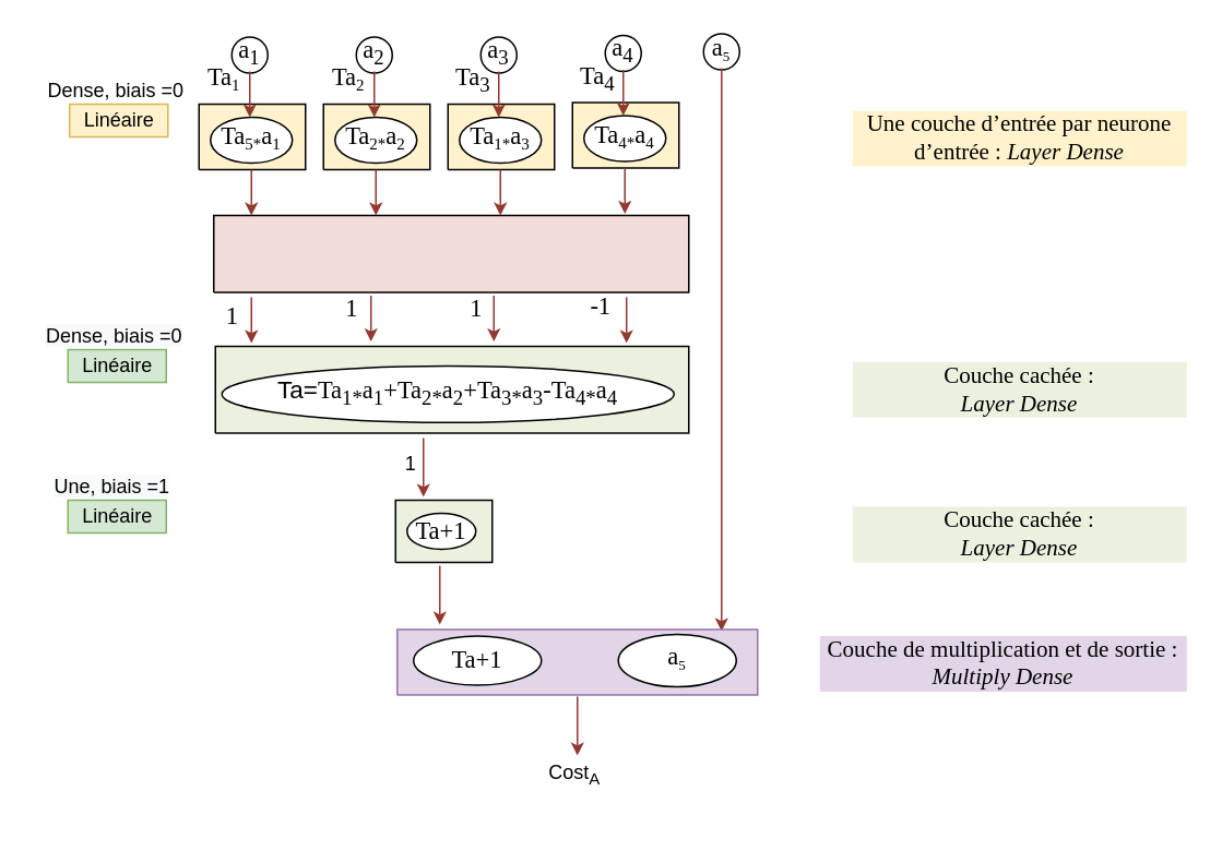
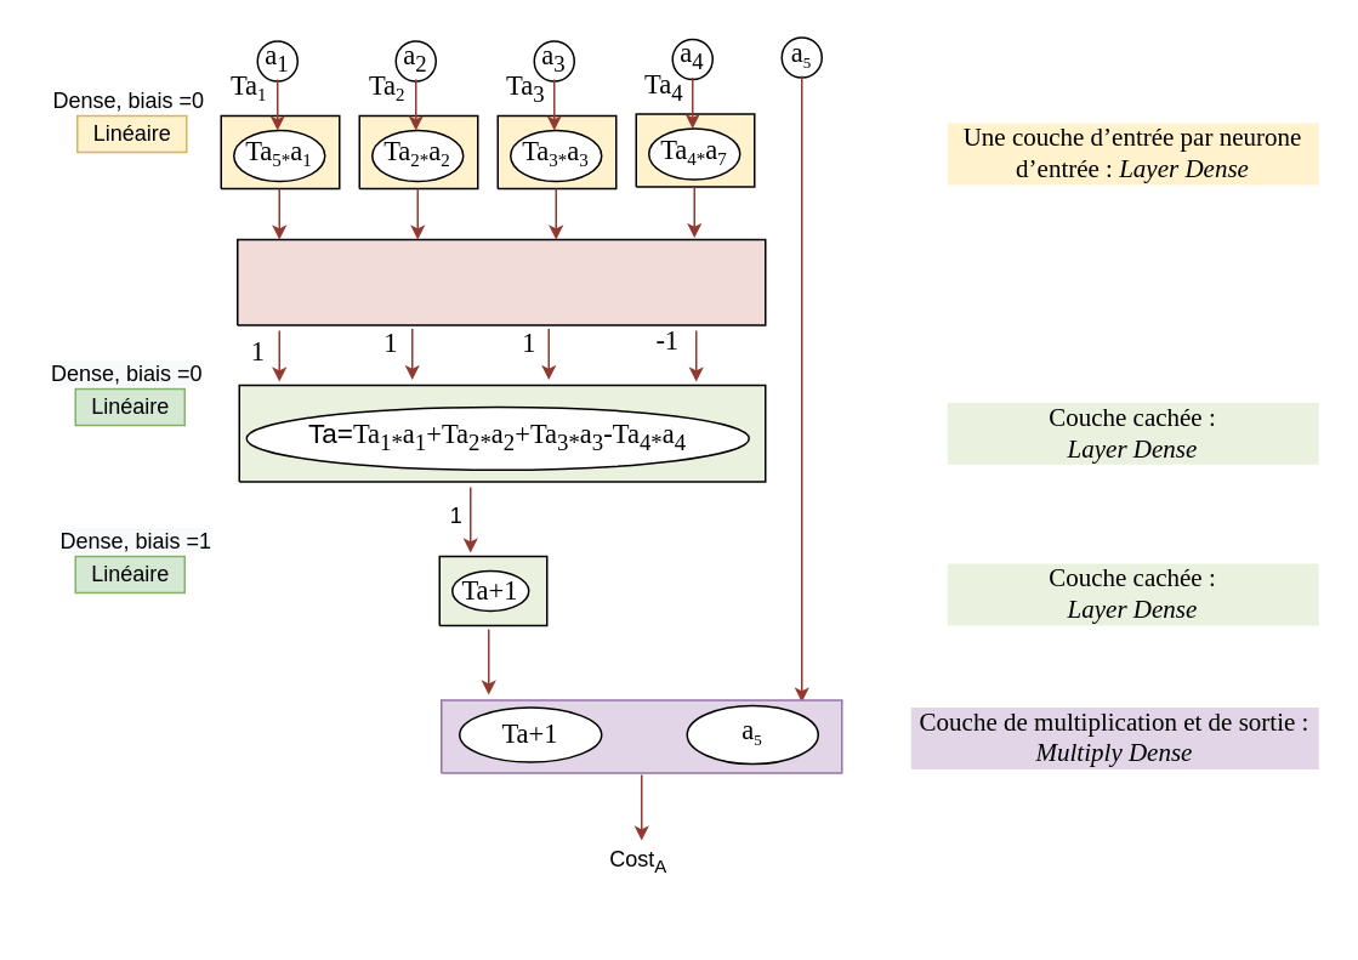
- <mxCell id="29" value="&lt;span style=&quot;font-family: &amp;#34;cambria math&amp;#34; ; font-size: 15px&quot;&gt;Ta&lt;/span&gt;&lt;sub style=&quot;font-family: &amp;#34;cambria math&amp;#34;&quot;&gt;4&lt;/sub&gt;&lt;sub style=&quot;font-family: &amp;#34;cambria math&amp;#34; ; letter-spacing: 0px&quot;&gt;*&lt;/sub&gt;&lt;span style=&quot;font-family: &amp;#34;cambria math&amp;#34; ; font-size: 15px ; letter-spacing: 0px&quot;&gt;a&lt;/span&gt;&lt;sub style=&quot;font-family: &amp;#34;cambria math&amp;#34; ; letter-spacing: 0px&quot;&gt;4&lt;/sub&gt;&lt;sub style=&quot;font-family: &amp;#34;cambria math&amp;#34;&quot;&gt;&lt;br&gt;&lt;/sub&gt;" style="verticalAlign=middle;align=center;vsdxID=66;fillColor=#FFFFFF;gradientColor=none;shape=stencil(vVHLDsIgEPwajiQI6RfU+h8bu22JCGRB2/69kG1iazx58DazM/vIjjBtmiCi0CplCjecbZ8nYc5Ca+snJJsLEqYTph0C4Ujh4XvmEaqzont41gkL96naodXKrGF6YSfQtUi0OXXDVlqPfJNP6usotUhYbJIUMmQb/GGrAxpRljVycDBuc1hKM2LclX8/7H9nFfB+82Cd45T2+mcspcSRmu4F);spacingTop=-3;spacingBottom=-1;spacingLeft=-3;spacingRight=-3;labelBackgroundColor=none;rounded=0;html=1;whiteSpace=wrap;" vertex="1" parent="1"><mxGeometry x="356" y="70" width="50" height="28" as="geometry" /></mxCell>
+ <mxCell id="29" value="&lt;span style=&quot;font-family: &amp;#34;cambria math&amp;#34; ; font-size: 15px&quot;&gt;Ta&lt;/span&gt;&lt;sub style=&quot;font-family: &amp;#34;cambria math&amp;#34;&quot;&gt;4&lt;/sub&gt;&lt;sub style=&quot;font-family: &amp;#34;cambria math&amp;#34; ; letter-spacing: 0px&quot;&gt;*&lt;/sub&gt;&lt;span style=&quot;font-family: &amp;#34;cambria math&amp;#34; ; font-size: 15px ; letter-spacing: 0px&quot;&gt;a&lt;/span&gt;&lt;sub style=&quot;font-family: &amp;#34;cambria math&amp;#34; ; letter-spacing: 0px&quot;&gt;7&lt;/sub&gt;&lt;sub style=&quot;font-family: &amp;#34;cambria math&amp;#34;&quot;&gt;&lt;br&gt;&lt;/sub&gt;" style="verticalAlign=middle;align=center;vsdxID=66;fillColor=#FFFFFF;gradientColor=none;shape=stencil(vVHLDsIgEPwajiQI6RfU+h8bu22JCGRB2/69kG1iazx58DazM/vIjjBtmiCi0CplCjecbZ8nYc5Ca+snJJsLEqYTph0C4Ujh4XvmEaqzont41gkL96naodXKrGF6YSfQtUi0OXXDVlqPfJNP6usotUhYbJIUMmQb/GGrAxpRljVycDBuc1hKM2LclX8/7H9nFfB+82Cd45T2+mcspcSRmu4F);spacingTop=-3;spacingBottom=-1;spacingLeft=-3;spacingRight=-3;labelBackgroundColor=none;rounded=0;html=1;whiteSpace=wrap;" vertex="1" parent="1"><mxGeometry x="356" y="70" width="50" height="28" as="geometry" /></mxCell>
- <mxCell id="23" value="&lt;span style=&quot;font-family: &amp;#34;cambria math&amp;#34; ; font-size: 15px&quot;&gt;Ta&lt;/span&gt;&lt;sub style=&quot;font-family: &amp;#34;cambria math&amp;#34;&quot;&gt;1&lt;/sub&gt;&lt;sub style=&quot;font-family: &amp;#34;cambria math&amp;#34; ; letter-spacing: 0px&quot;&gt;*&lt;/sub&gt;&lt;span style=&quot;font-family: &amp;#34;cambria math&amp;#34; ; font-size: 15px ; letter-spacing: 0px&quot;&gt;a&lt;/span&gt;&lt;sub style=&quot;font-family: &amp;#34;cambria math&amp;#34; ; letter-spacing: 0px&quot;&gt;3&lt;/sub&gt;&lt;sub style=&quot;font-family: &amp;#34;cambria math&amp;#34;&quot;&gt;&lt;br&gt;&lt;/sub&gt;" style="verticalAlign=middle;align=center;vsdxID=66;fillColor=#FFFFFF;gradientColor=none;shape=stencil(vVHLDsIgEPwajiQI6RfU+h8bu22JCGRB2/69kG1iazx58DazM/vIjjBtmiCi0CplCjecbZ8nYc5Ca+snJJsLEqYTph0C4Ujh4XvmEaqzont41gkL96naodXKrGF6YSfQtUi0OXXDVlqPfJNP6usotUhYbJIUMmQb/GGrAxpRljVycDBuc1hKM2LclX8/7H9nFfB+82Cd45T2+mcspcSRmu4F);spacingTop=-3;spacingBottom=-1;spacingLeft=-3;spacingRight=-3;labelBackgroundColor=none;rounded=0;html=1;whiteSpace=wrap;" vertex="1" parent="1"><mxGeometry x="280" y="71" width="50" height="28" as="geometry" /></mxCell>
+ <mxCell id="23" value="&lt;span style=&quot;font-family: &amp;#34;cambria math&amp;#34; ; font-size: 15px&quot;&gt;Ta&lt;/span&gt;&lt;sub style=&quot;font-family: &amp;#34;cambria math&amp;#34;&quot;&gt;3&lt;/sub&gt;&lt;sub style=&quot;font-family: &amp;#34;cambria math&amp;#34; ; letter-spacing: 0px&quot;&gt;*&lt;/sub&gt;&lt;span style=&quot;font-family: &amp;#34;cambria math&amp;#34; ; font-size: 15px ; letter-spacing: 0px&quot;&gt;a&lt;/span&gt;&lt;sub style=&quot;font-family: &amp;#34;cambria math&amp;#34; ; letter-spacing: 0px&quot;&gt;3&lt;/sub&gt;&lt;sub style=&quot;font-family: &amp;#34;cambria math&amp;#34;&quot;&gt;&lt;br&gt;&lt;/sub&gt;" style="verticalAlign=middle;align=center;vsdxID=66;fillColor=#FFFFFF;gradientColor=none;shape=stencil(vVHLDsIgEPwajiQI6RfU+h8bu22JCGRB2/69kG1iazx58DazM/vIjjBtmiCi0CplCjecbZ8nYc5Ca+snJJsLEqYTph0C4Ujh4XvmEaqzont41gkL96naodXKrGF6YSfQtUi0OXXDVlqPfJNP6usotUhYbJIUMmQb/GGrAxpRljVycDBuc1hKM2LclX8/7H9nFfB+82Cd45T2+mcspcSRmu4F);spacingTop=-3;spacingBottom=-1;spacingLeft=-3;spacingRight=-3;labelBackgroundColor=none;rounded=0;html=1;whiteSpace=wrap;" vertex="1" parent="1"><mxGeometry x="280" y="71" width="50" height="28" as="geometry" /></mxCell>
- <mxCell id="56" value="&lt;span style=&quot;color: rgb(0 , 0 , 0) ; font-family: &amp;#34;helvetica&amp;#34; ; font-size: 12px ; font-style: normal ; font-weight: 400 ; letter-spacing: normal ; text-align: center ; text-indent: 0px ; text-transform: none ; word-spacing: 0px ; background-color: rgb(248 , 249 , 250) ; display: inline ; float: none&quot;&gt;Une, biais =1&lt;/span&gt;&lt;br&gt;" style="text;whiteSpace=wrap;html=1;fontSize=12;" vertex="1" parent="1"><mxGeometry x="31" y="283" width="110" height="30" as="geometry" /></mxCell>
+ <mxCell id="56" value="&lt;span style=&quot;color: rgb(0 , 0 , 0) ; font-family: &amp;#34;helvetica&amp;#34; ; font-size: 12px ; font-style: normal ; font-weight: 400 ; letter-spacing: normal ; text-align: center ; text-indent: 0px ; text-transform: none ; word-spacing: 0px ; background-color: rgb(248 , 249 , 250) ; display: inline ; float: none&quot;&gt;Dense, biais =1&lt;/span&gt;&lt;br&gt;" style="text;whiteSpace=wrap;html=1;fontSize=12;" vertex="1" parent="1"><mxGeometry x="31" y="283" width="110" height="30" as="geometry" /></mxCell>
